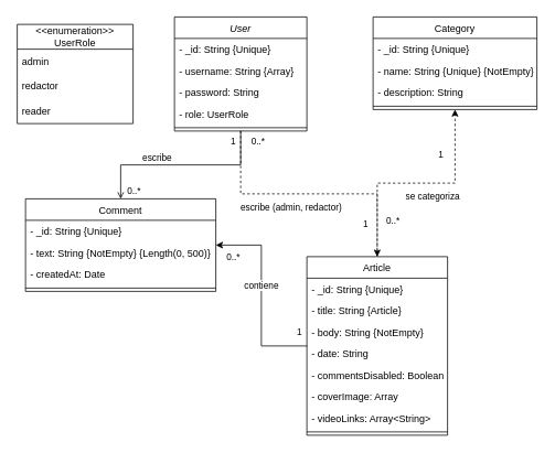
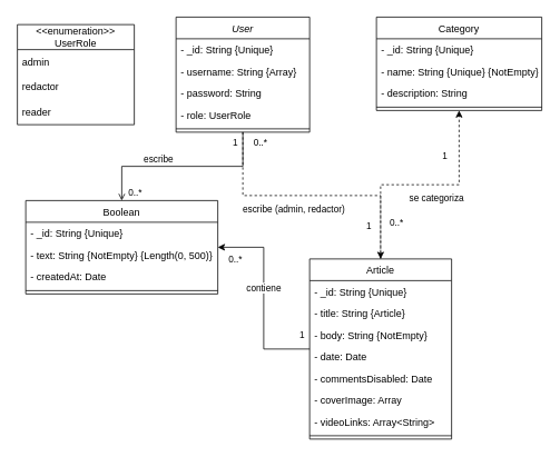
- <mxCell id="16" value="Comment" style="swimlane;fontStyle=0;align=center;verticalAlign=top;childLayout=stackLayout;horizontal=1;startSize=26;horizontalStack=0;resizeParent=1;resizeLast=0;collapsible=1;marginBottom=0;rounded=0;shadow=0;strokeWidth=1;" parent="1" vertex="1"><mxGeometry x="30" y="240" width="230" height="112" as="geometry"><mxRectangle x="130" y="380" width="160" height="26" as="alternateBounds" /></mxGeometry></mxCell>
+ <mxCell id="16" value="Boolean" style="swimlane;fontStyle=0;align=center;verticalAlign=top;childLayout=stackLayout;horizontal=1;startSize=26;horizontalStack=0;resizeParent=1;resizeLast=0;collapsible=1;marginBottom=0;rounded=0;shadow=0;strokeWidth=1;" parent="1" vertex="1"><mxGeometry x="30" y="240" width="230" height="112" as="geometry"><mxRectangle x="130" y="380" width="160" height="26" as="alternateBounds" /></mxGeometry></mxCell>
- <mxCell id="33" value="- date: String" style="text;align=left;verticalAlign=top;spacingLeft=4;spacingRight=4;overflow=hidden;rotatable=0;points=[[0,0.5],[1,0.5]];portConstraint=eastwest;" parent="29" vertex="1"><mxGeometry y="104" width="170" height="26" as="geometry" /></mxCell>
+ <mxCell id="33" value="- date: Date" style="text;align=left;verticalAlign=top;spacingLeft=4;spacingRight=4;overflow=hidden;rotatable=0;points=[[0,0.5],[1,0.5]];portConstraint=eastwest;" parent="29" vertex="1"><mxGeometry y="104" width="170" height="26" as="geometry" /></mxCell>
- <mxCell id="34" value="- commentsDisabled: Boolean" style="text;align=left;verticalAlign=top;spacingLeft=4;spacingRight=4;overflow=hidden;rotatable=0;points=[[0,0.5],[1,0.5]];portConstraint=eastwest;" parent="29" vertex="1"><mxGeometry y="130" width="170" height="26" as="geometry" /></mxCell>
+ <mxCell id="34" value="- commentsDisabled: Date" style="text;align=left;verticalAlign=top;spacingLeft=4;spacingRight=4;overflow=hidden;rotatable=0;points=[[0,0.5],[1,0.5]];portConstraint=eastwest;" parent="29" vertex="1"><mxGeometry y="130" width="170" height="26" as="geometry" /></mxCell>
